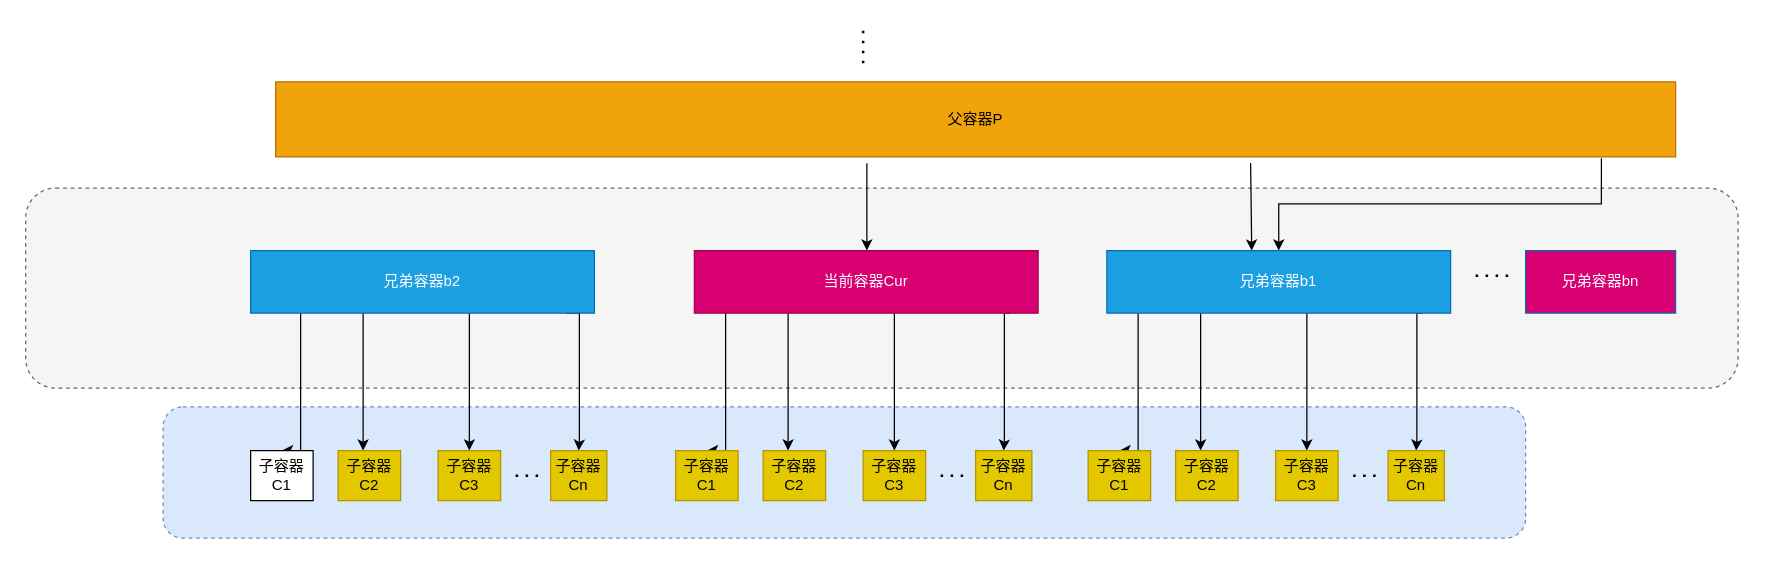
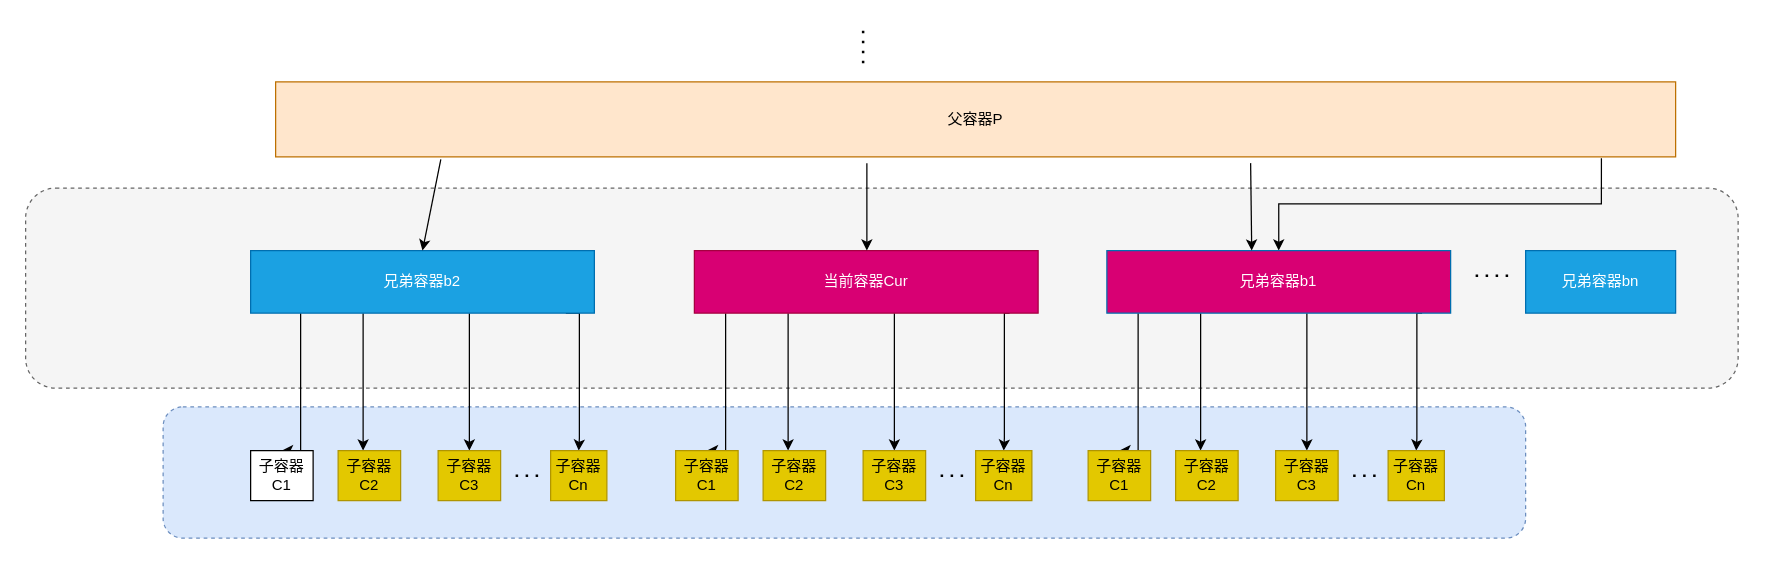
- <mxCell id="15" value="父容器P" style="whiteSpace=wrap;html=1;rounded=0;fillColor=#f0a30a;fontColor=#000000;strokeColor=#BD7000;" vertex="1" parent="1"><mxGeometry x="220" y="65" width="1120" height="60" as="geometry" /></mxCell>
+ <mxCell id="15" value="父容器P" style="whiteSpace=wrap;html=1;rounded=0;fillColor=#ffe6cc;fontColor=#000000;strokeColor=#BD7000;" vertex="1" parent="1"><mxGeometry x="220" y="65" width="1120" height="60" as="geometry" /></mxCell>
+ <mxCell id="37" value="" style="endArrow=classic;html=1;rounded=0;entryX=0.5;entryY=0;entryDx=0;entryDy=0;exitX=0.118;exitY=1.033;exitDx=0;exitDy=0;exitPerimeter=0;" edge="1" parent="1" source="15" target="30"><mxGeometry width="50" height="50" relative="1" as="geometry"><mxPoint x="430" y="130" as="sourcePoint" /><mxPoint x="410" y="170" as="targetPoint" /></mxGeometry></mxCell>
- <mxCell id="20" value="兄弟容器b1" style="rounded=0;whiteSpace=wrap;html=1;fillColor=#1ba1e2;fontColor=#ffffff;strokeColor=#006EAF;" vertex="1" parent="1"><mxGeometry x="885" y="200" width="275" height="50" as="geometry" /></mxCell>
+ <mxCell id="20" value="兄弟容器b1" style="rounded=0;whiteSpace=wrap;html=1;fillColor=#d80073;fontColor=#ffffff;strokeColor=#006EAF;" vertex="1" parent="1"><mxGeometry x="885" y="200" width="275" height="50" as="geometry" /></mxCell>
- <mxCell id="40" value="兄弟容器bn" style="whiteSpace=wrap;html=1;rounded=0;fillColor=#d80073;fontColor=#ffffff;strokeColor=#006EAF;" vertex="1" parent="1"><mxGeometry x="1220" y="200" width="120" height="50" as="geometry" /></mxCell>
+ <mxCell id="40" value="兄弟容器bn" style="whiteSpace=wrap;html=1;rounded=0;fillColor=#1ba1e2;fontColor=#ffffff;strokeColor=#006EAF;" vertex="1" parent="1"><mxGeometry x="1220" y="200" width="120" height="50" as="geometry" /></mxCell>
